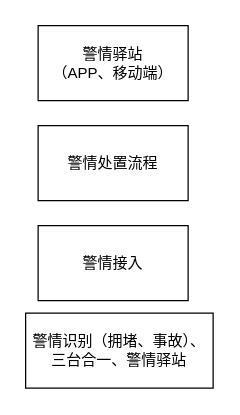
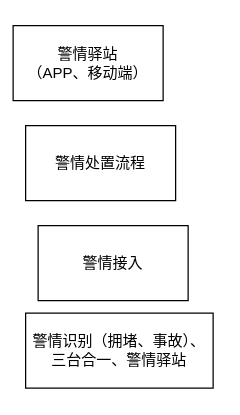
- <mxCell id="3" value="警情驿站&lt;div&gt;（APP、移动端）&lt;/div&gt;" style="rounded=0;whiteSpace=wrap;html=1;" vertex="1" parent="1"><mxGeometry x="30" y="20" width="120" height="60" as="geometry" /></mxCell>
+ <mxCell id="3" value="警情驿站&lt;div&gt;（APP、移动端）&lt;/div&gt;" style="rounded=0;whiteSpace=wrap;html=1;" vertex="1" parent="1"><mxGeometry x="10" y="20" width="120" height="60" as="geometry" /></mxCell>
- <mxCell id="4" value="警情处置流程" style="rounded=0;whiteSpace=wrap;html=1;" vertex="1" parent="1"><mxGeometry x="30" y="100" width="120" height="60" as="geometry" /></mxCell>
+ <mxCell id="4" value="警情处置流程" style="rounded=0;whiteSpace=wrap;html=1;" vertex="1" parent="1"><mxGeometry x="20" y="100" width="120" height="60" as="geometry" /></mxCell>
